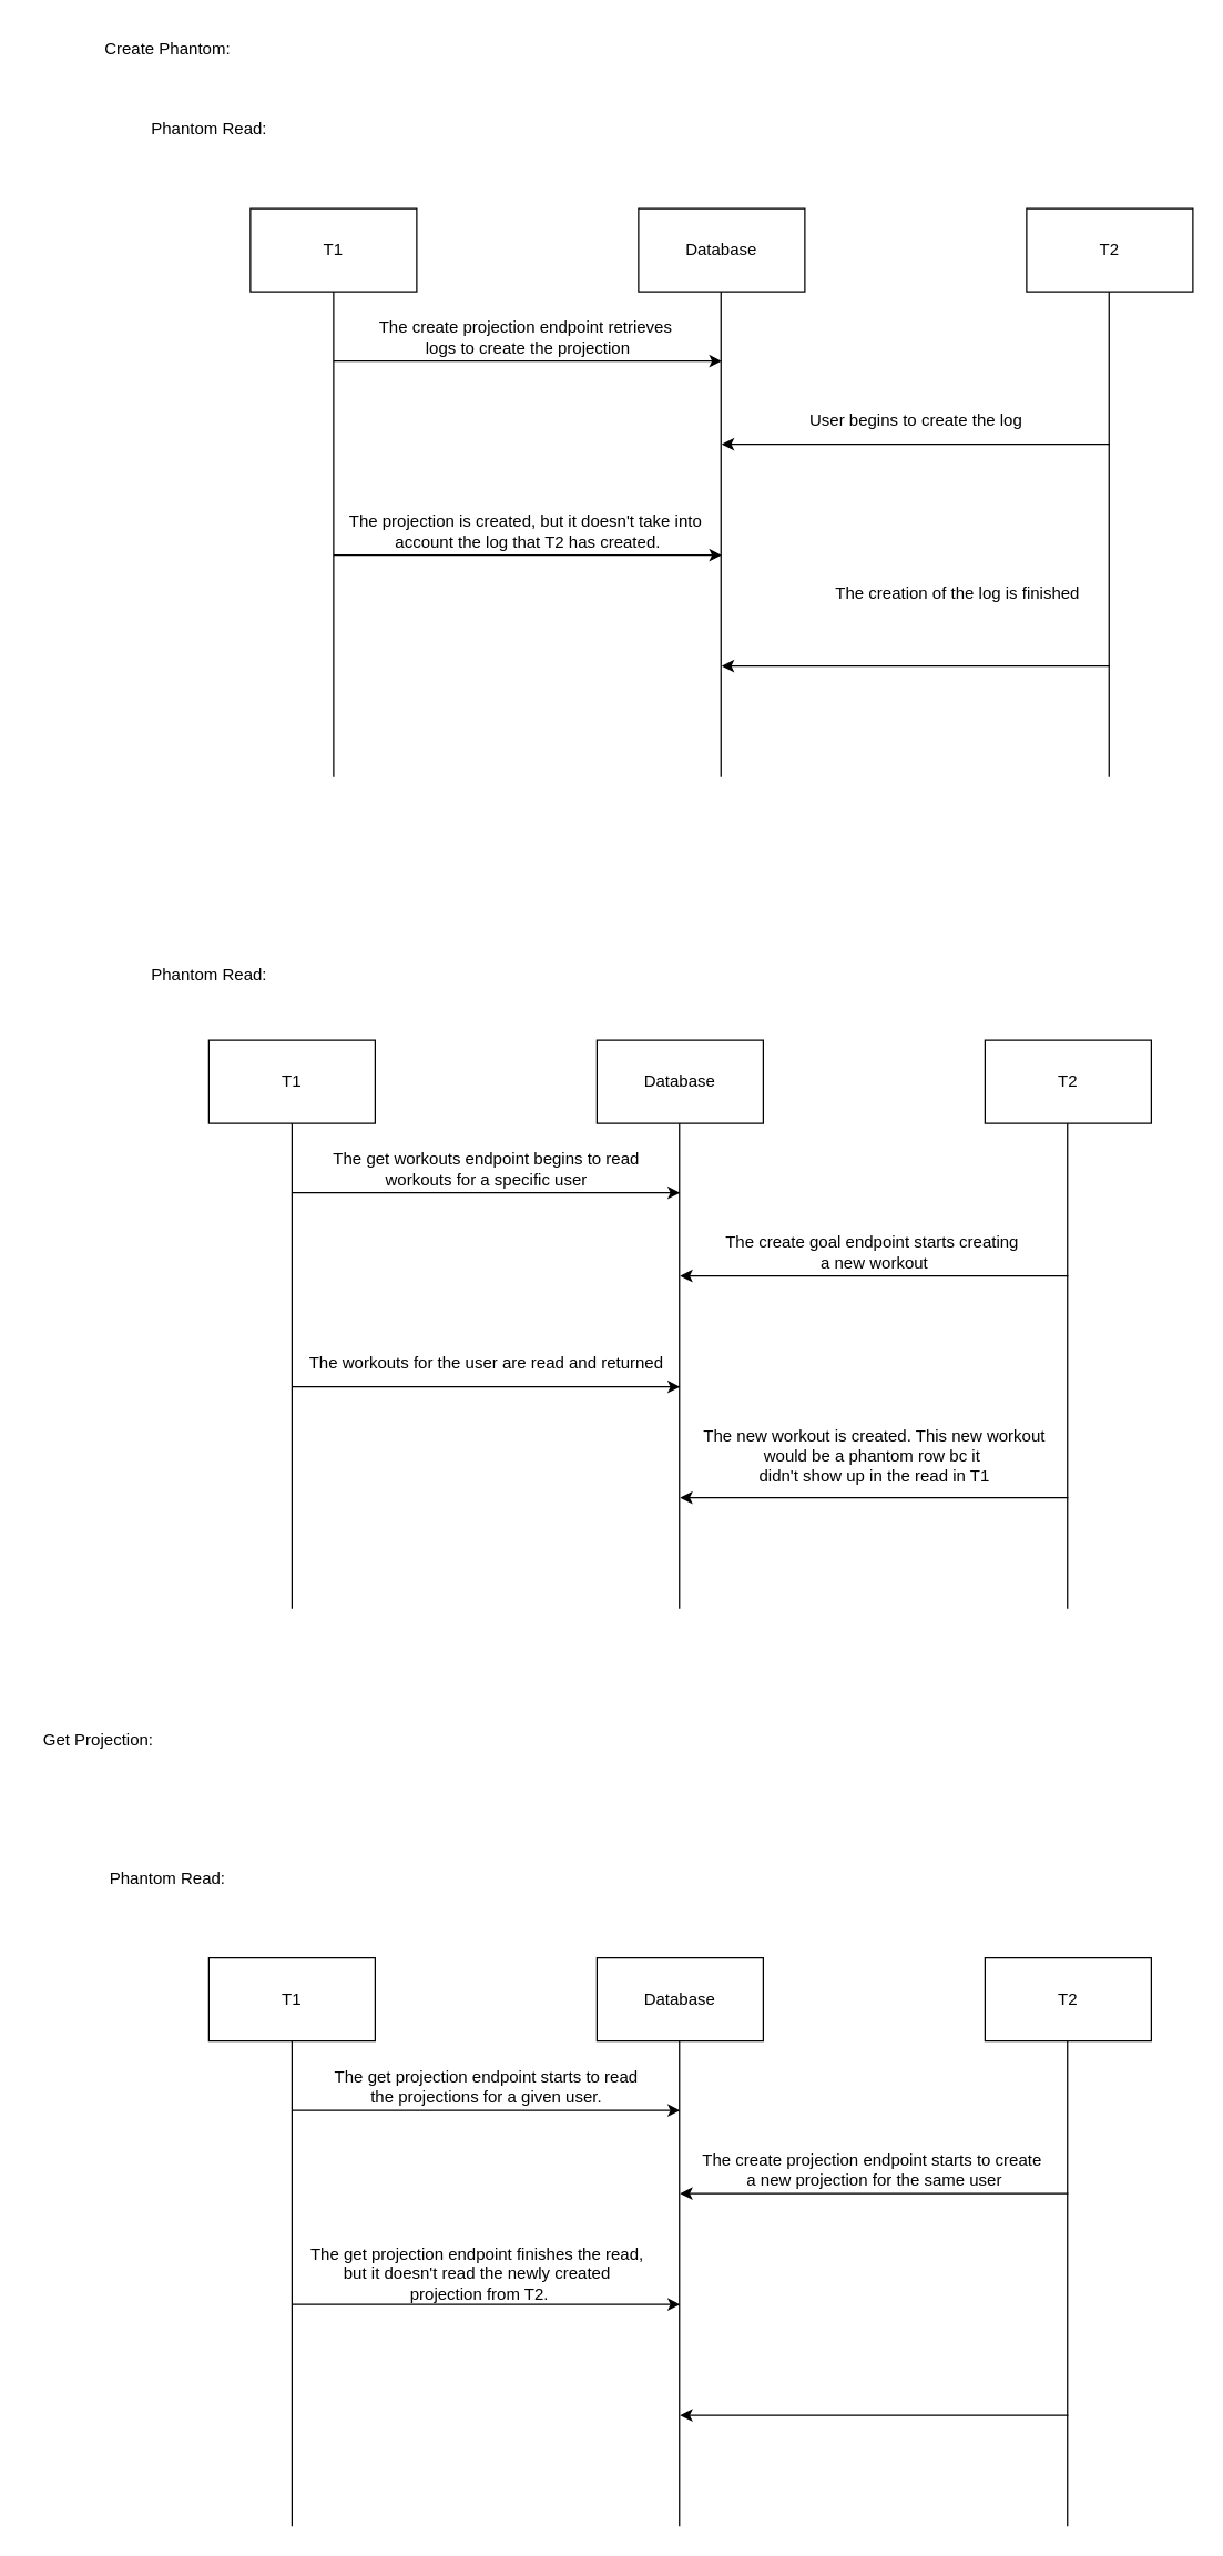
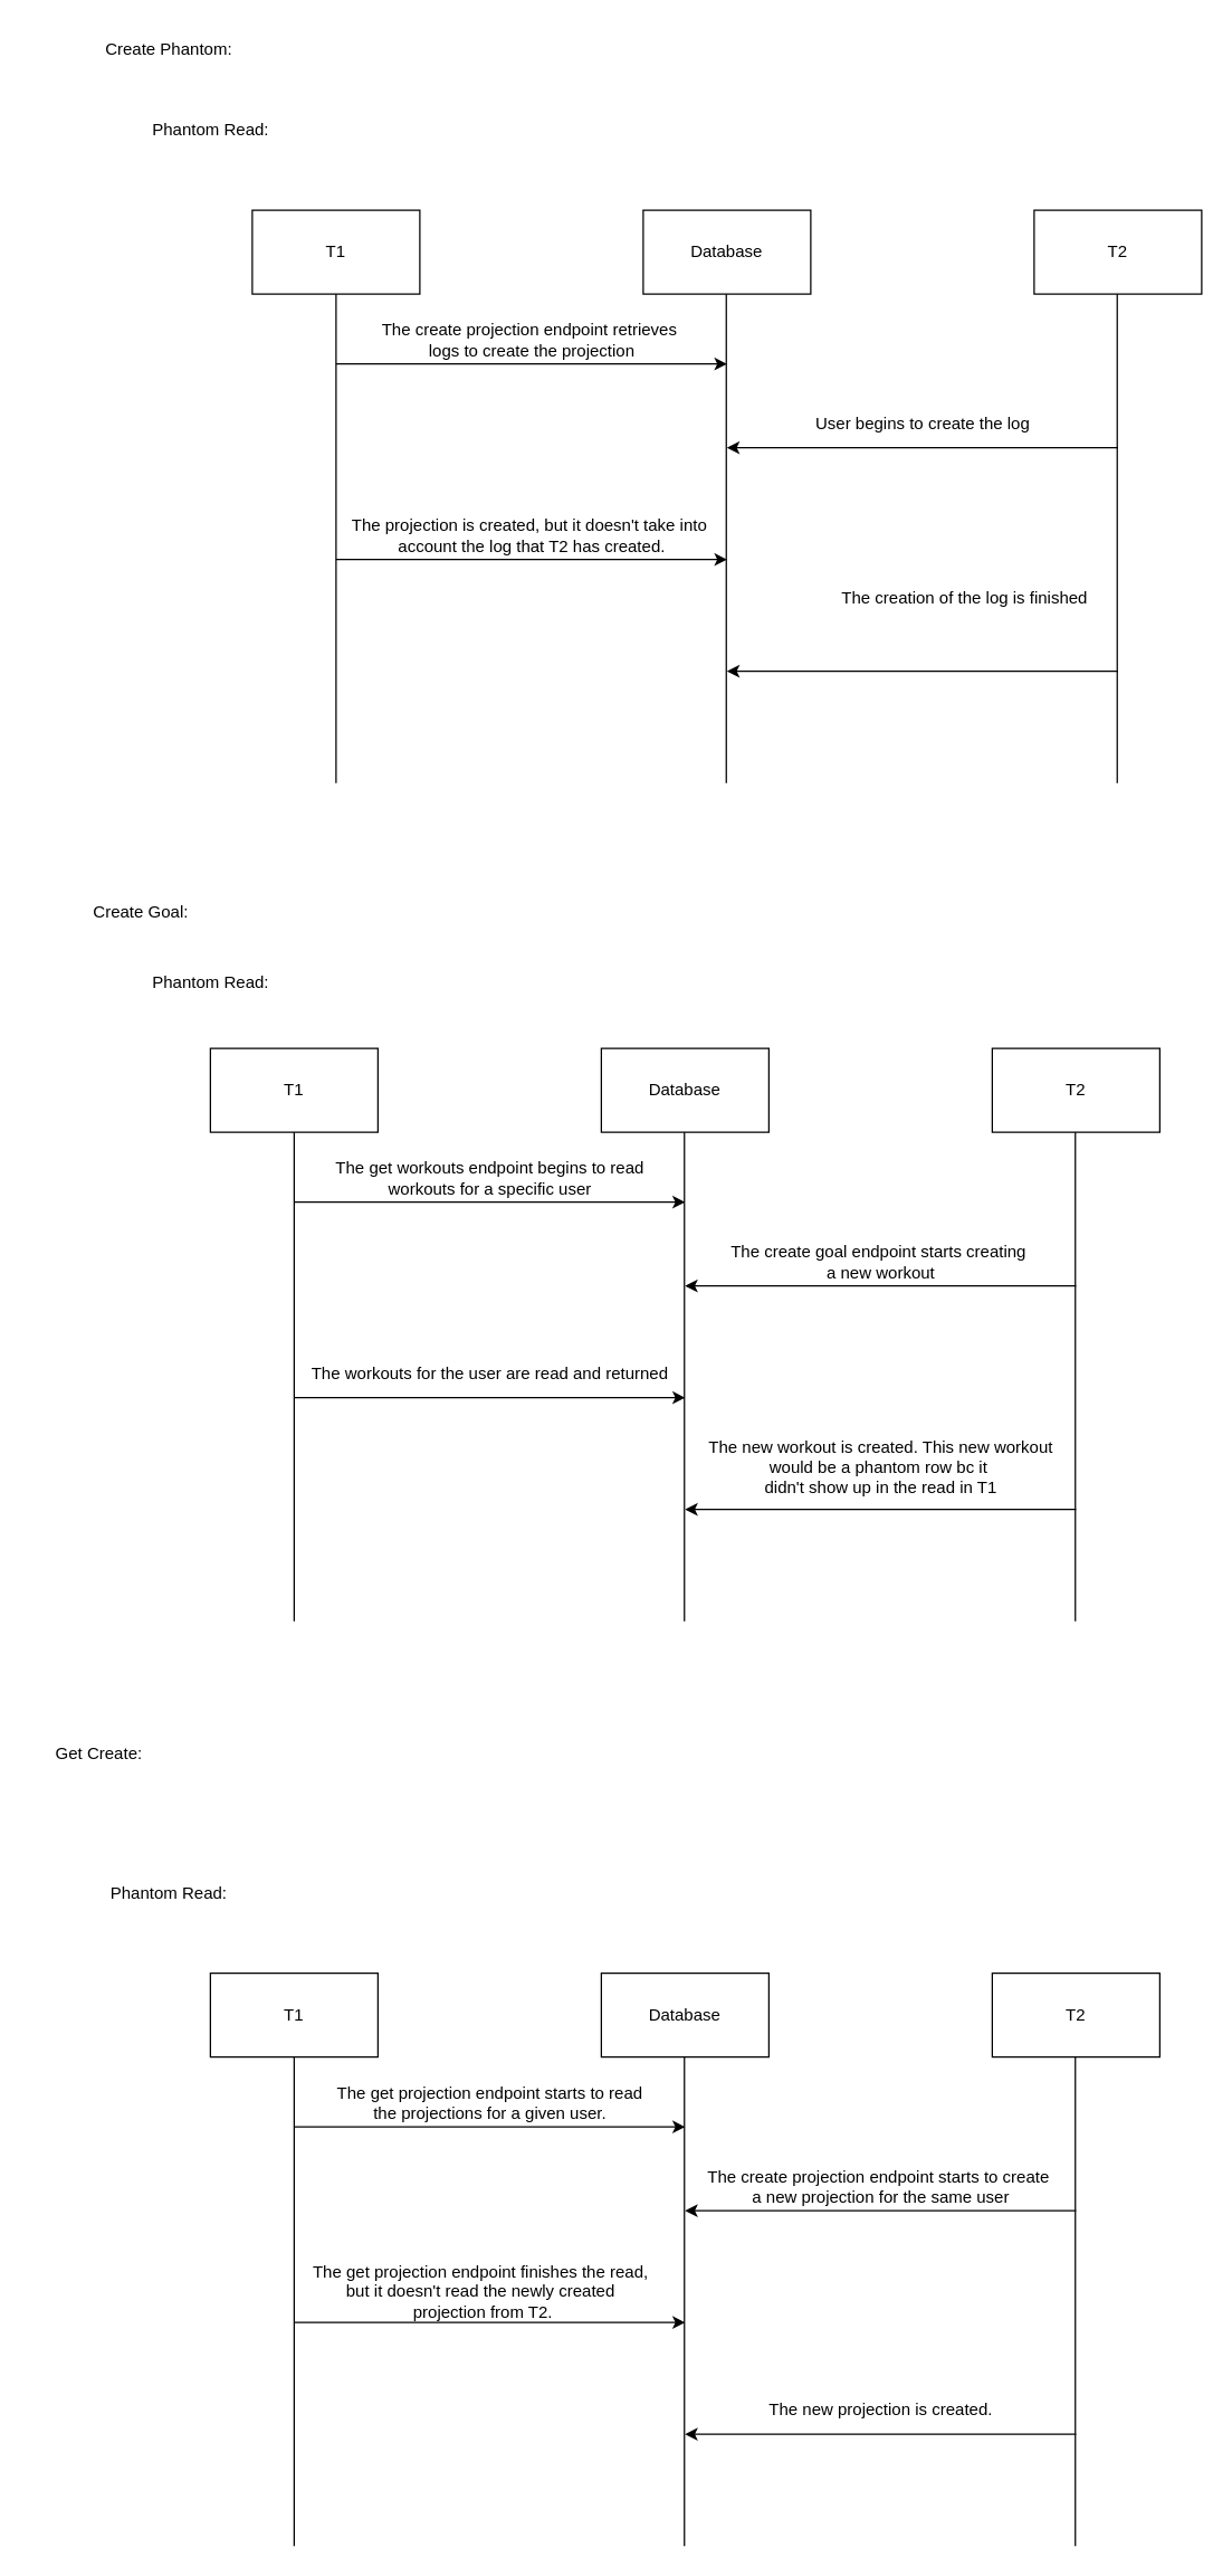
+ <mxCell id="18" value="Create Goal:" style="text;html=1;align=center;verticalAlign=middle;resizable=0;points=[];autosize=1;strokeColor=none;fillColor=none;" vertex="1" parent="1"><mxGeometry x="55" y="638" width="90" height="30" as="geometry" /></mxCell>
- <mxCell id="49" value="Get Projection:" style="text;html=1;align=center;verticalAlign=middle;resizable=0;points=[];autosize=1;strokeColor=none;fillColor=none;" vertex="1" parent="1"><mxGeometry x="20" y="1240" width="100" height="30" as="geometry" /></mxCell>
+ <mxCell id="49" value="Get Create:" style="text;html=1;align=center;verticalAlign=middle;resizable=0;points=[];autosize=1;strokeColor=none;fillColor=none;" vertex="1" parent="1"><mxGeometry x="20" y="1240" width="100" height="30" as="geometry" /></mxCell>
+ <mxCell id="48" value="The new projection is created." style="text;html=1;align=center;verticalAlign=middle;resizable=0;points=[];autosize=1;strokeColor=none;fillColor=none;" vertex="1" parent="1"><mxGeometry x="540" y="1710" width="180" height="30" as="geometry" /></mxCell>
